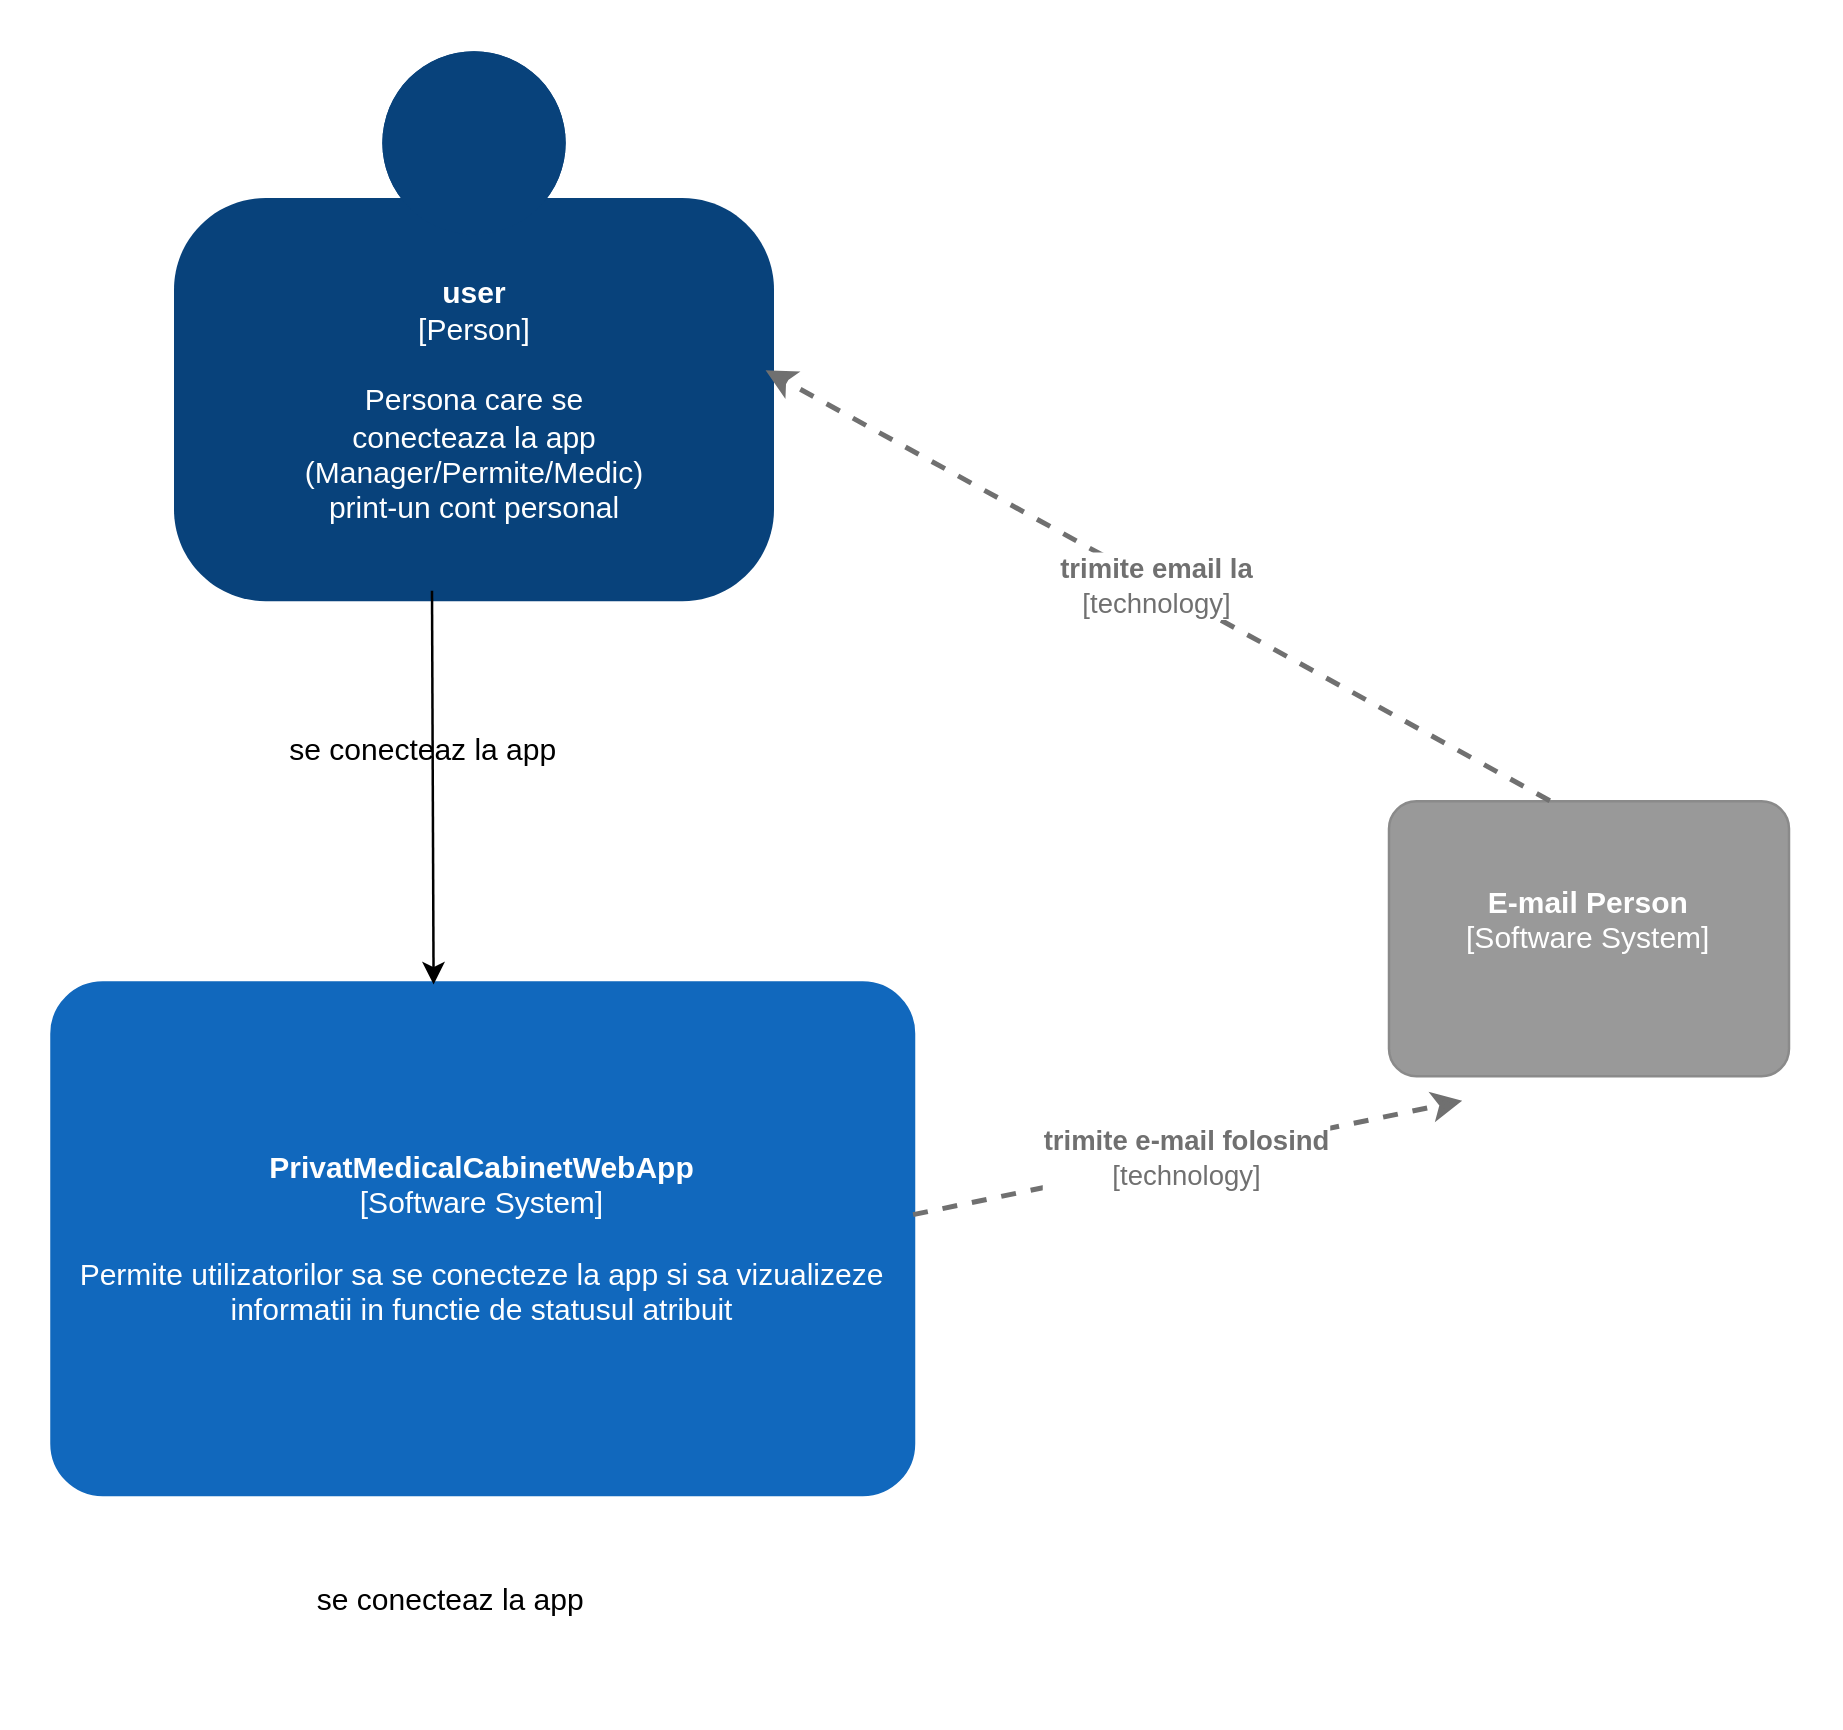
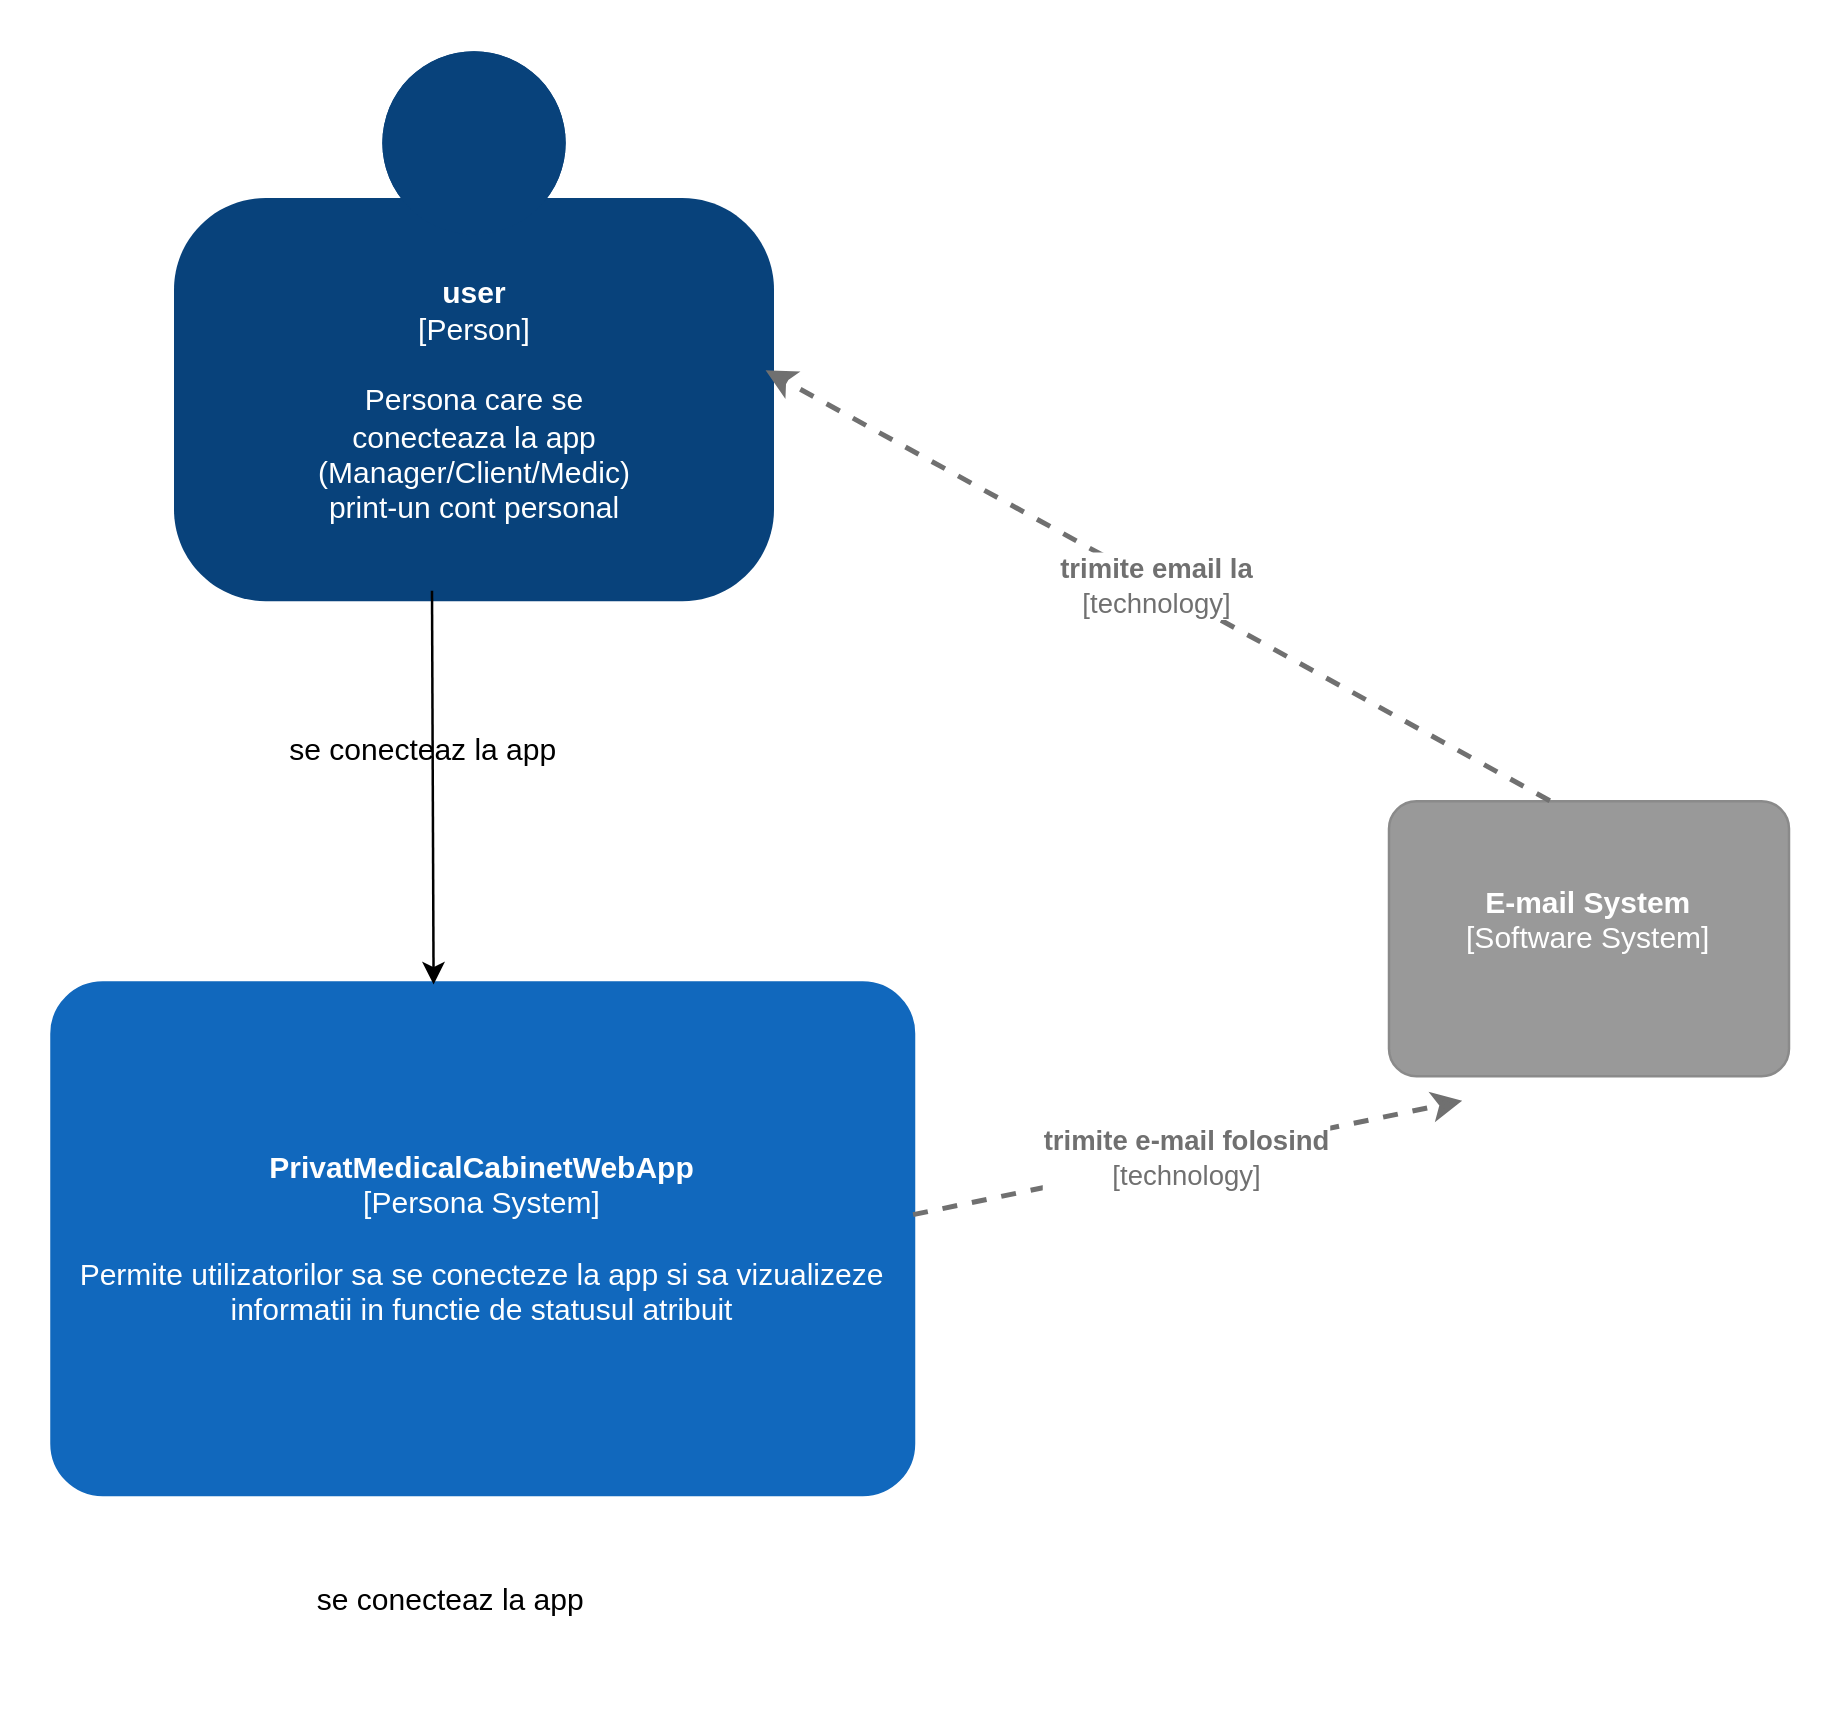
- <mxCell id="2" value="&lt;b&gt;user&lt;/b&gt;&lt;div&gt;[Person]&lt;/div&gt;&lt;br&gt;&lt;div&gt;Persona care se &#10;conecteaza la app&#10;(Manager/Permite/Medic)&#10;print-un cont personal&#10;&lt;/div&gt;" style="html=1;dashed=0;whitespace=wrap;fillColor=#08427b;strokeColor=none;fontColor=#ffffff;shape=mxgraph.c4.person;align=center;metaEdit=1;points=[[0.5,0,0],[1,0.5,0],[1,0.75,0],[0.75,1,0],[0.5,1,0],[0.25,1,0],[0,0.75,0],[0,0.5,0]];metaData={&quot;c4Type&quot;:{&quot;editable&quot;:false}};" vertex="1" parent="1"><mxGeometry x="69" y="20" width="240" height="220" as="geometry" /></mxCell>
+ <mxCell id="2" value="&lt;b&gt;user&lt;/b&gt;&lt;div&gt;[Person]&lt;/div&gt;&lt;br&gt;&lt;div&gt;Persona care se &#10;conecteaza la app&#10;(Manager/Client/Medic)&#10;print-un cont personal&#10;&lt;/div&gt;" style="html=1;dashed=0;whitespace=wrap;fillColor=#08427b;strokeColor=none;fontColor=#ffffff;shape=mxgraph.c4.person;align=center;metaEdit=1;points=[[0.5,0,0],[1,0.5,0],[1,0.75,0],[0.75,1,0],[0.5,1,0],[0.25,1,0],[0,0.75,0],[0,0.5,0]];metaData={&quot;c4Type&quot;:{&quot;editable&quot;:false}};" vertex="1" parent="1"><mxGeometry x="69" y="20" width="240" height="220" as="geometry" /></mxCell>
- <mxCell id="6" value="&lt;b&gt;E-mail Person&lt;/b&gt;&lt;div&gt;[Software System]&lt;/div&gt;&lt;br&gt;&lt;div&gt;&lt;/div&gt;" style="rounded=1;whiteSpace=wrap;html=1;labelBackgroundColor=none;fillColor=#999999;fontColor=#ffffff;align=center;arcSize=10;strokeColor=#8A8A8A;metaEdit=1;metaData={&quot;c4Type&quot;:{&quot;editable&quot;:false}};points=[[0.25,0,0],[0.5,0,0],[0.75,0,0],[1,0.25,0],[1,0.5,0],[1,0.75,0],[0.75,1,0],[0.5,1,0],[0.25,1,0],[0,0.75,0],[0,0.5,0],[0,0.25,0]];" vertex="1" parent="1"><mxGeometry x="555" y="320" width="160" height="110.0" as="geometry" /></mxCell>
+ <mxCell id="6" value="&lt;b&gt;E-mail System&lt;/b&gt;&lt;div&gt;[Software System]&lt;/div&gt;&lt;br&gt;&lt;div&gt;&lt;/div&gt;" style="rounded=1;whiteSpace=wrap;html=1;labelBackgroundColor=none;fillColor=#999999;fontColor=#ffffff;align=center;arcSize=10;strokeColor=#8A8A8A;metaEdit=1;metaData={&quot;c4Type&quot;:{&quot;editable&quot;:false}};points=[[0.25,0,0],[0.5,0,0],[0.75,0,0],[1,0.25,0],[1,0.5,0],[1,0.75,0],[0.75,1,0],[0.5,1,0],[0.25,1,0],[0,0.75,0],[0,0.5,0],[0,0.25,0]];" vertex="1" parent="1"><mxGeometry x="555" y="320" width="160" height="110.0" as="geometry" /></mxCell>
- <mxCell id="3" value="&lt;b&gt;PrivatMedicalCabinetWebApp&lt;/b&gt;&lt;div&gt;[Software System]&lt;/div&gt;&lt;br&gt;&lt;div&gt;Permite utilizatorilor sa se conecteze la app si sa vizualizeze informatii in functie de statusul atribuit&lt;/div&gt;" style="rounded=1;whiteSpace=wrap;html=1;labelBackgroundColor=none;fillColor=#1168BD;fontColor=#ffffff;align=center;arcSize=10;strokeColor=#1168BD;metaEdit=1;metaData={&quot;c4Type&quot;:{&quot;editable&quot;:false}};points=[[0.25,0,0],[0.5,0,0],[0.75,0,0],[1,0.25,0],[1,0.5,0],[1,0.75,0],[0.75,1,0],[0.5,1,0],[0.25,1,0],[0,0.75,0],[0,0.5,0],[0,0.25,0]];" vertex="1" parent="1"><mxGeometry x="20" y="392.5" width="345" height="205" as="geometry" /></mxCell>
+ <mxCell id="3" value="&lt;b&gt;PrivatMedicalCabinetWebApp&lt;/b&gt;&lt;div&gt;[Persona System]&lt;/div&gt;&lt;br&gt;&lt;div&gt;Permite utilizatorilor sa se conecteze la app si sa vizualizeze informatii in functie de statusul atribuit&lt;/div&gt;" style="rounded=1;whiteSpace=wrap;html=1;labelBackgroundColor=none;fillColor=#1168BD;fontColor=#ffffff;align=center;arcSize=10;strokeColor=#1168BD;metaEdit=1;metaData={&quot;c4Type&quot;:{&quot;editable&quot;:false}};points=[[0.25,0,0],[0.5,0,0],[0.75,0,0],[1,0.25,0],[1,0.5,0],[1,0.75,0],[0.75,1,0],[0.5,1,0],[0.25,1,0],[0,0.75,0],[0,0.5,0],[0,0.25,0]];" vertex="1" parent="1"><mxGeometry x="20" y="392.5" width="345" height="205" as="geometry" /></mxCell>
